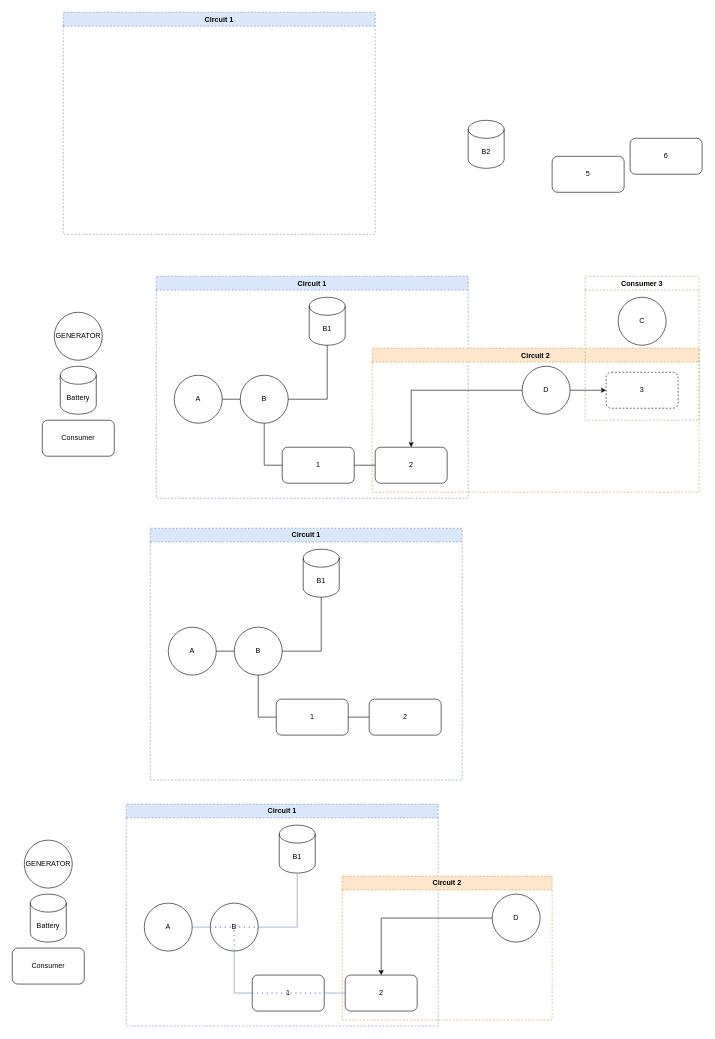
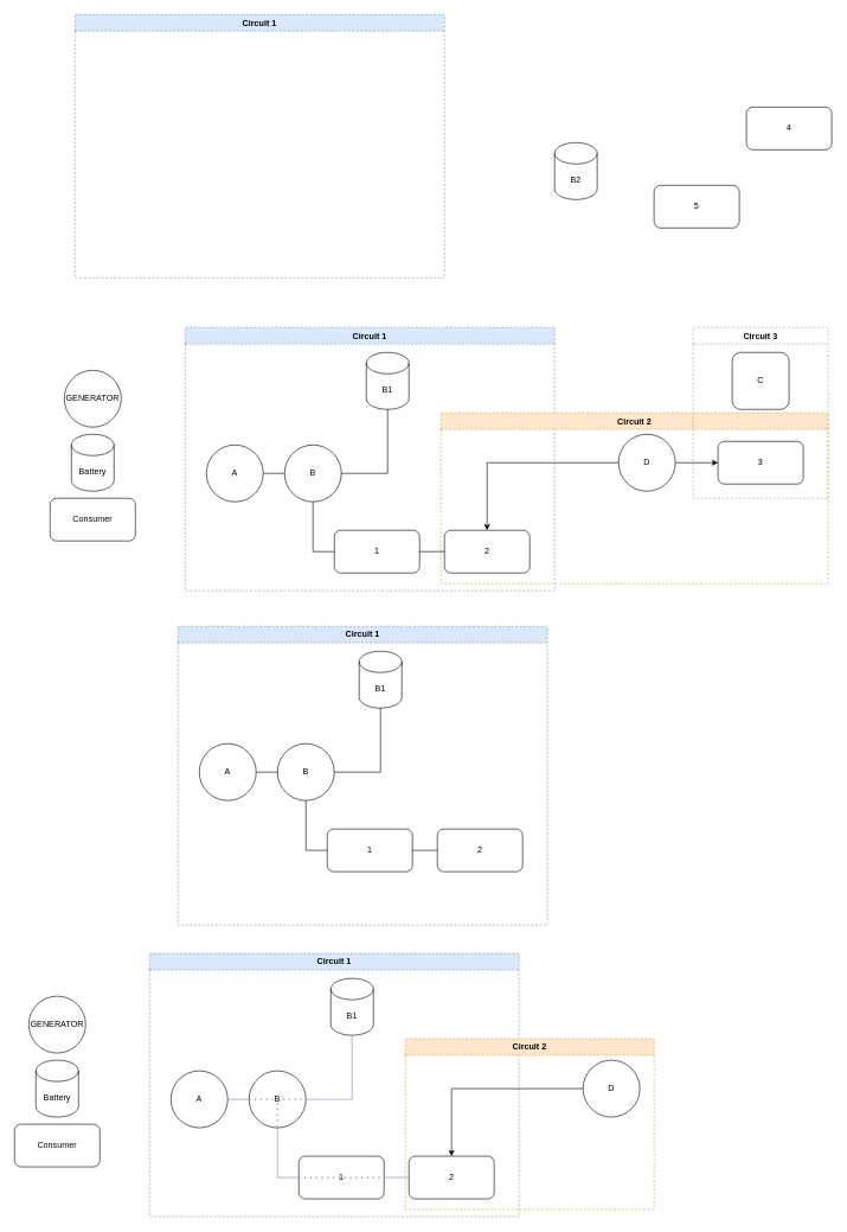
+ <mxCell id="18" value="4" style="rounded=1;whiteSpace=wrap;html=1;" vertex="1" parent="1"><mxGeometry x="1050" y="150" width="120" height="60" as="geometry" /></mxCell>
- <mxCell id="20" value="6" style="rounded=1;whiteSpace=wrap;html=1;" vertex="1" parent="1"><mxGeometry x="1050" y="230" width="120" height="60" as="geometry" /></mxCell>
- <mxCell id="4" value="Consumer 3" style="swimlane;whiteSpace=wrap;html=1;fillColor=none;strokeColor=#82b366;dashed=1;" vertex="1" parent="3"><mxGeometry x="355" y="-120" width="190" height="240" as="geometry"><mxRectangle x="650" y="420" width="90" height="30" as="alternateBounds" /></mxGeometry></mxCell>
+ <mxCell id="4" value="Circuit 3" style="swimlane;whiteSpace=wrap;html=1;fillColor=none;strokeColor=#82b366;dashed=1;" vertex="1" parent="3"><mxGeometry x="355" y="-120" width="190" height="240" as="geometry"><mxRectangle x="650" y="420" width="90" height="30" as="alternateBounds" /></mxGeometry></mxCell>
- <mxCell id="5" value="C" style="ellipse;whiteSpace=wrap;html=1;aspect=fixed;" vertex="1" parent="3"><mxGeometry x="410" y="-85" width="80" height="80" as="geometry" /></mxCell>
+ <mxCell id="5" value="C" style="whiteSpace=wrap;html=1;aspect=fixed;rounded=1;" vertex="1" parent="3"><mxGeometry x="410" y="-85" width="80" height="80" as="geometry" /></mxCell>
- <mxCell id="7" value="3" style="rounded=1;whiteSpace=wrap;html=1;dashed=1;" vertex="1" parent="3"><mxGeometry x="390" y="40" width="120" height="60" as="geometry" /></mxCell>
+ <mxCell id="7" value="3" style="rounded=1;whiteSpace=wrap;html=1;" vertex="1" parent="3"><mxGeometry x="390" y="40" width="120" height="60" as="geometry" /></mxCell>
